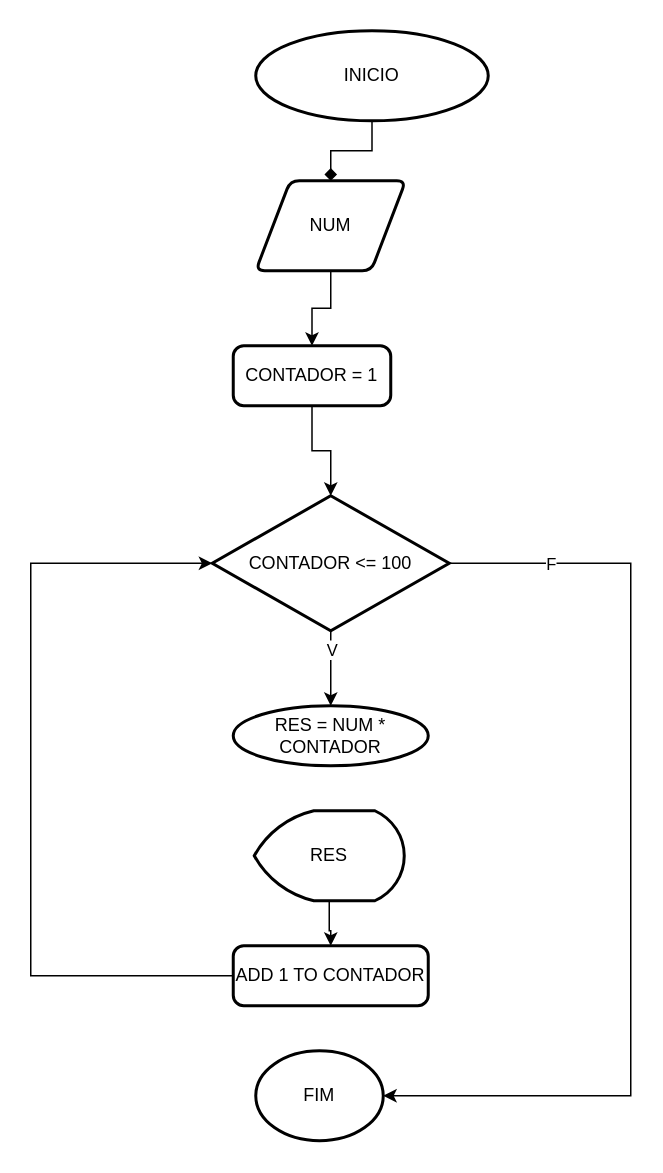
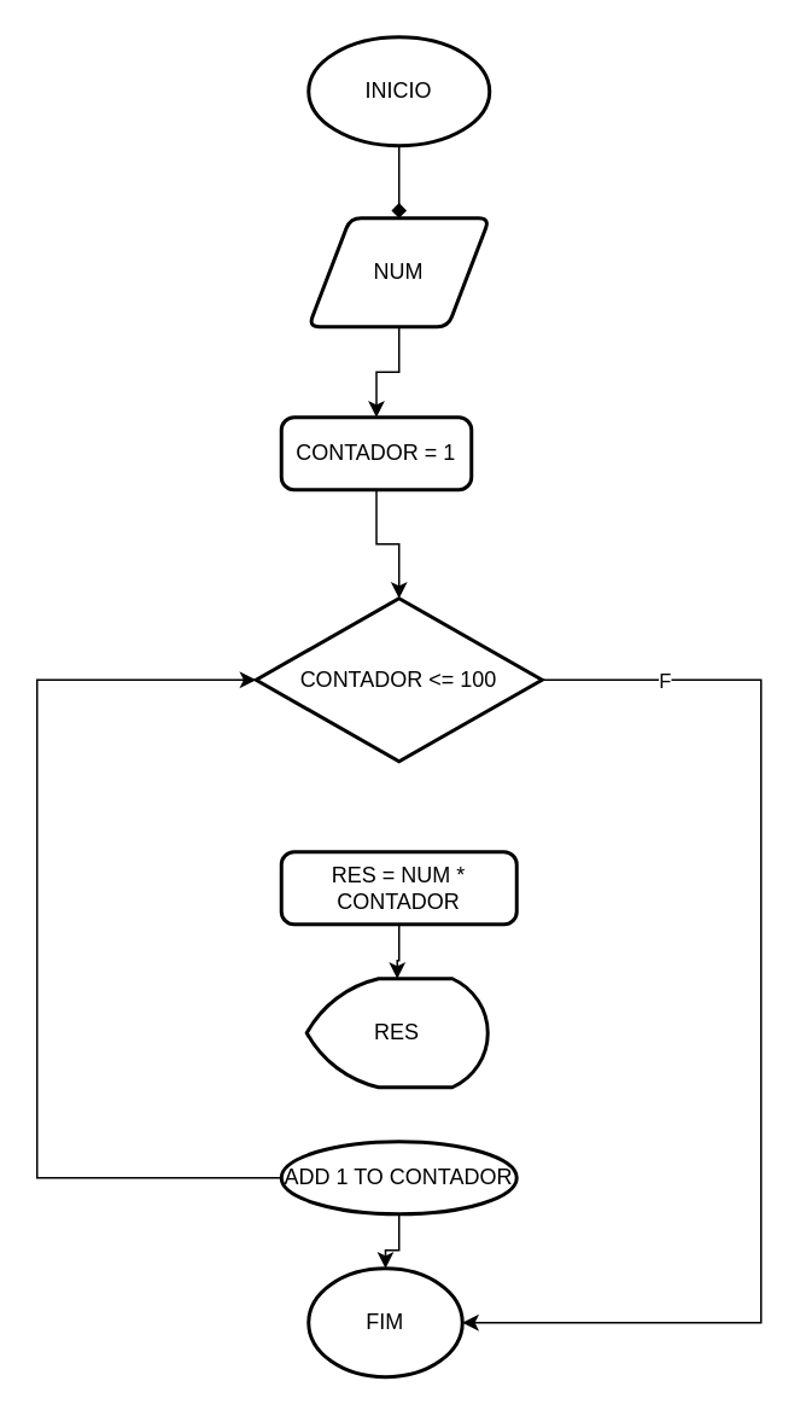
- <mxCell id="3" value="INICIO" style="strokeWidth=2;html=1;shape=mxgraph.flowchart.start_1;whiteSpace=wrap;" parent="1" vertex="1"><mxGeometry x="170" y="20" width="155" height="60" as="geometry" /></mxCell>
+ <mxCell id="3" value="INICIO" style="strokeWidth=2;html=1;shape=mxgraph.flowchart.start_1;whiteSpace=wrap;" parent="1" vertex="1"><mxGeometry x="170" y="20" width="100" height="60" as="geometry" /></mxCell>
- <mxCell id="11" value="" style="edgeStyle=orthogonalEdgeStyle;rounded=0;orthogonalLoop=1;jettySize=auto;html=1;" parent="1" source="13" target="15" edge="1"><mxGeometry relative="1" as="geometry" /></mxCell>
- <mxCell id="12" value="V" style="edgeLabel;html=1;align=center;verticalAlign=middle;resizable=0;points=[];" parent="11" vertex="1" connectable="0"><mxGeometry x="-0.528" y="2" relative="1" as="geometry"><mxPoint x="-2" as="offset" /></mxGeometry></mxCell>
- <mxCell id="15" value="RES = NUM * CONTADOR" style="ellipse;whiteSpace=wrap;html=1;absoluteArcSize=1;arcSize=14;strokeWidth=2;" parent="1" vertex="1"><mxGeometry x="155" y="470" width="130" height="40" as="geometry" /></mxCell>
+ <mxCell id="15" value="RES = NUM * CONTADOR" style="rounded=1;whiteSpace=wrap;html=1;absoluteArcSize=1;arcSize=14;strokeWidth=2;" parent="1" vertex="1"><mxGeometry x="155" y="470" width="130" height="40" as="geometry" /></mxCell>
+ <mxCell id="14" value="" style="edgeStyle=orthogonalEdgeStyle;rounded=0;orthogonalLoop=1;jettySize=auto;html=1;" parent="1" source="15" target="17" edge="1"><mxGeometry relative="1" as="geometry" /></mxCell>
- <mxCell id="16" value="" style="edgeStyle=orthogonalEdgeStyle;rounded=0;orthogonalLoop=1;jettySize=auto;html=1;" parent="1" source="17" target="19" edge="1"><mxGeometry relative="1" as="geometry" /></mxCell>
- <mxCell id="19" value="ADD 1 TO CONTADOR" style="rounded=1;whiteSpace=wrap;html=1;absoluteArcSize=1;arcSize=14;strokeWidth=2;" parent="1" vertex="1"><mxGeometry x="155" y="630" width="130" height="40" as="geometry" /></mxCell>
+ <mxCell id="19" value="ADD 1 TO CONTADOR" style="ellipse;whiteSpace=wrap;html=1;absoluteArcSize=1;arcSize=14;strokeWidth=2;" parent="1" vertex="1"><mxGeometry x="155" y="630" width="130" height="40" as="geometry" /></mxCell>
+ <mxCell id="18" value="" style="edgeStyle=orthogonalEdgeStyle;rounded=0;orthogonalLoop=1;jettySize=auto;html=1;" parent="1" source="19" target="4" edge="1"><mxGeometry relative="1" as="geometry" /></mxCell>
